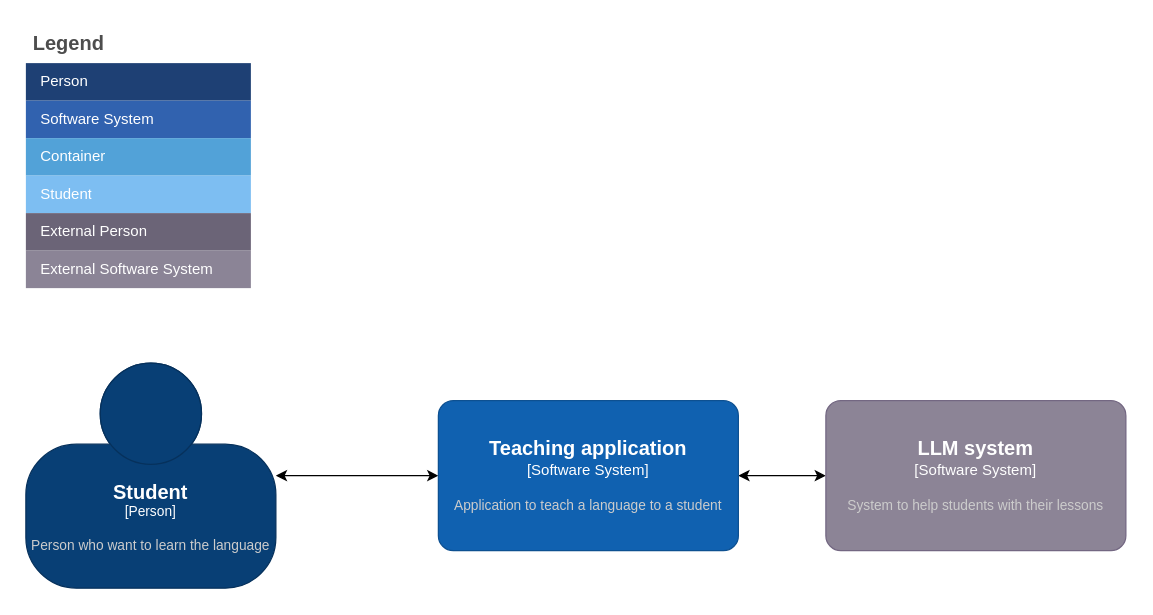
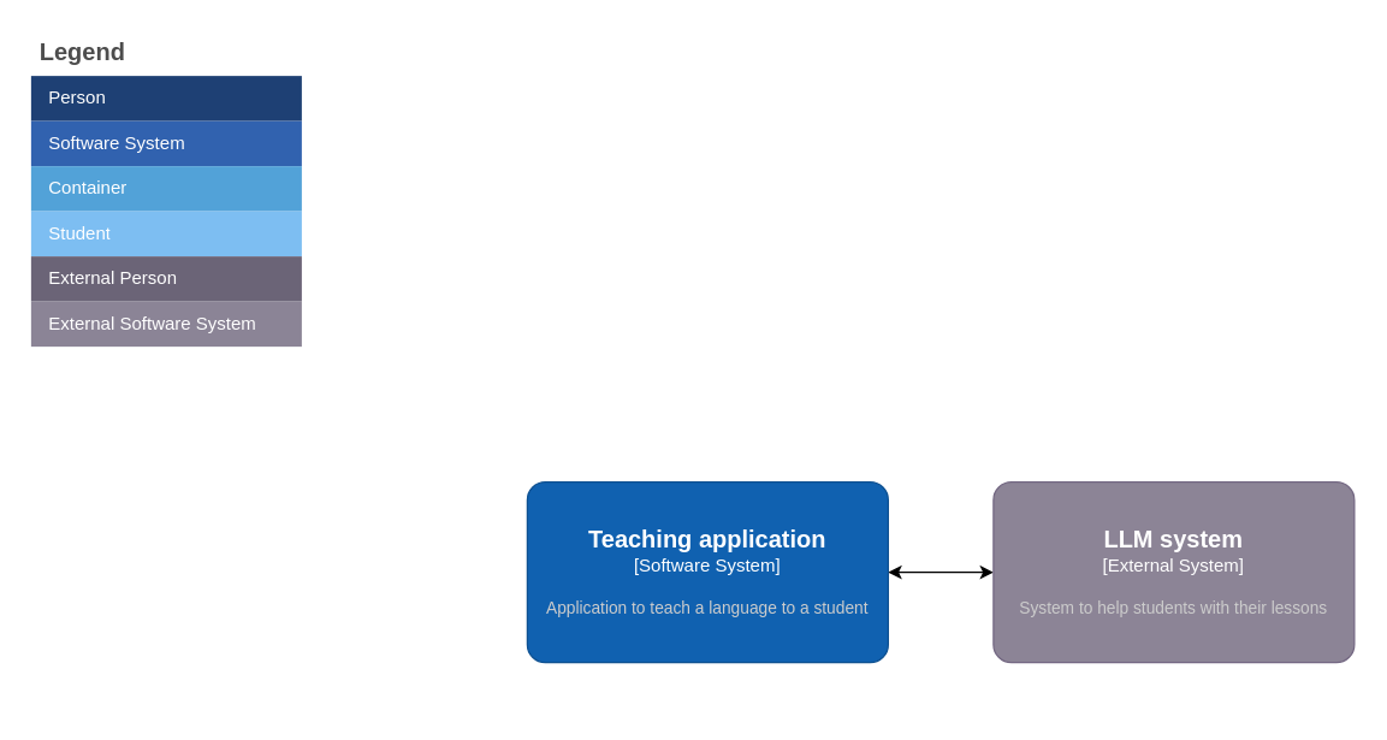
- <mxCell id="3" value="&lt;font style=&quot;font-size: 16px&quot;&gt;&lt;b&gt;Student&lt;/b&gt;&lt;/font&gt;&lt;div&gt;[Person]&lt;/div&gt;&lt;br&gt;&lt;div&gt;&lt;font style=&quot;font-size: 11px&quot;&gt;&lt;font color=&quot;#cccccc&quot;&gt;Person who want to learn the language&lt;/font&gt;&lt;/div&gt;" style="html=1;fontSize=11;dashed=0;whiteSpace=wrap;fillColor=#083F75;strokeColor=#06315C;fontColor=#ffffff;shape=mxgraph.c4.person2;align=center;metaEdit=1;points=[[0.5,0,0],[1,0.5,0],[1,0.75,0],[0.75,1,0],[0.5,1,0],[0.25,1,0],[0,0.75,0],[0,0.5,0]];resizable=0;" vertex="1" parent="1"><mxGeometry x="20" y="290" width="200" height="180" as="geometry" /></mxCell>
- <mxCell id="2" style="edgeStyle=orthogonalEdgeStyle;rounded=0;orthogonalLoop=1;jettySize=auto;html=1;startArrow=classic;startFill=1;" edge="1" parent="1" source="3" target="5"><mxGeometry relative="1" as="geometry" /></mxCell>
- <mxCell id="6" value="&lt;font style=&quot;font-size: 16px&quot;&gt;&lt;b&gt;LLM system&lt;/b&gt;&lt;/font&gt;&lt;div&gt;[Software System]&lt;/div&gt;&lt;br&gt;&lt;div&gt;&lt;font style=&quot;font-size: 11px&quot;&gt;&lt;font color=&quot;#cccccc&quot;&gt;System to help students with their lessons&lt;/font&gt;&lt;/div&gt;" style="rounded=1;whiteSpace=wrap;html=1;labelBackgroundColor=none;fillColor=#8C8496;fontColor=#ffffff;align=center;arcSize=10;strokeColor=#736782;metaEdit=1;resizable=0;points=[[0.25,0,0],[0.5,0,0],[0.75,0,0],[1,0.25,0],[1,0.5,0],[1,0.75,0],[0.75,1,0],[0.5,1,0],[0.25,1,0],[0,0.75,0],[0,0.5,0],[0,0.25,0]];" vertex="1" parent="1"><mxGeometry x="660" y="320" width="240" height="120" as="geometry" /></mxCell>
+ <mxCell id="6" value="&lt;font style=&quot;font-size: 16px&quot;&gt;&lt;b&gt;LLM system&lt;/b&gt;&lt;/font&gt;&lt;div&gt;[External System]&lt;/div&gt;&lt;br&gt;&lt;div&gt;&lt;font style=&quot;font-size: 11px&quot;&gt;&lt;font color=&quot;#cccccc&quot;&gt;System to help students with their lessons&lt;/font&gt;&lt;/div&gt;" style="rounded=1;whiteSpace=wrap;html=1;labelBackgroundColor=none;fillColor=#8C8496;fontColor=#ffffff;align=center;arcSize=10;strokeColor=#736782;metaEdit=1;resizable=0;points=[[0.25,0,0],[0.5,0,0],[0.75,0,0],[1,0.25,0],[1,0.5,0],[1,0.75,0],[0.75,1,0],[0.5,1,0],[0.25,1,0],[0,0.75,0],[0,0.5,0],[0,0.25,0]];" vertex="1" parent="1"><mxGeometry x="660" y="320" width="240" height="120" as="geometry" /></mxCell>
